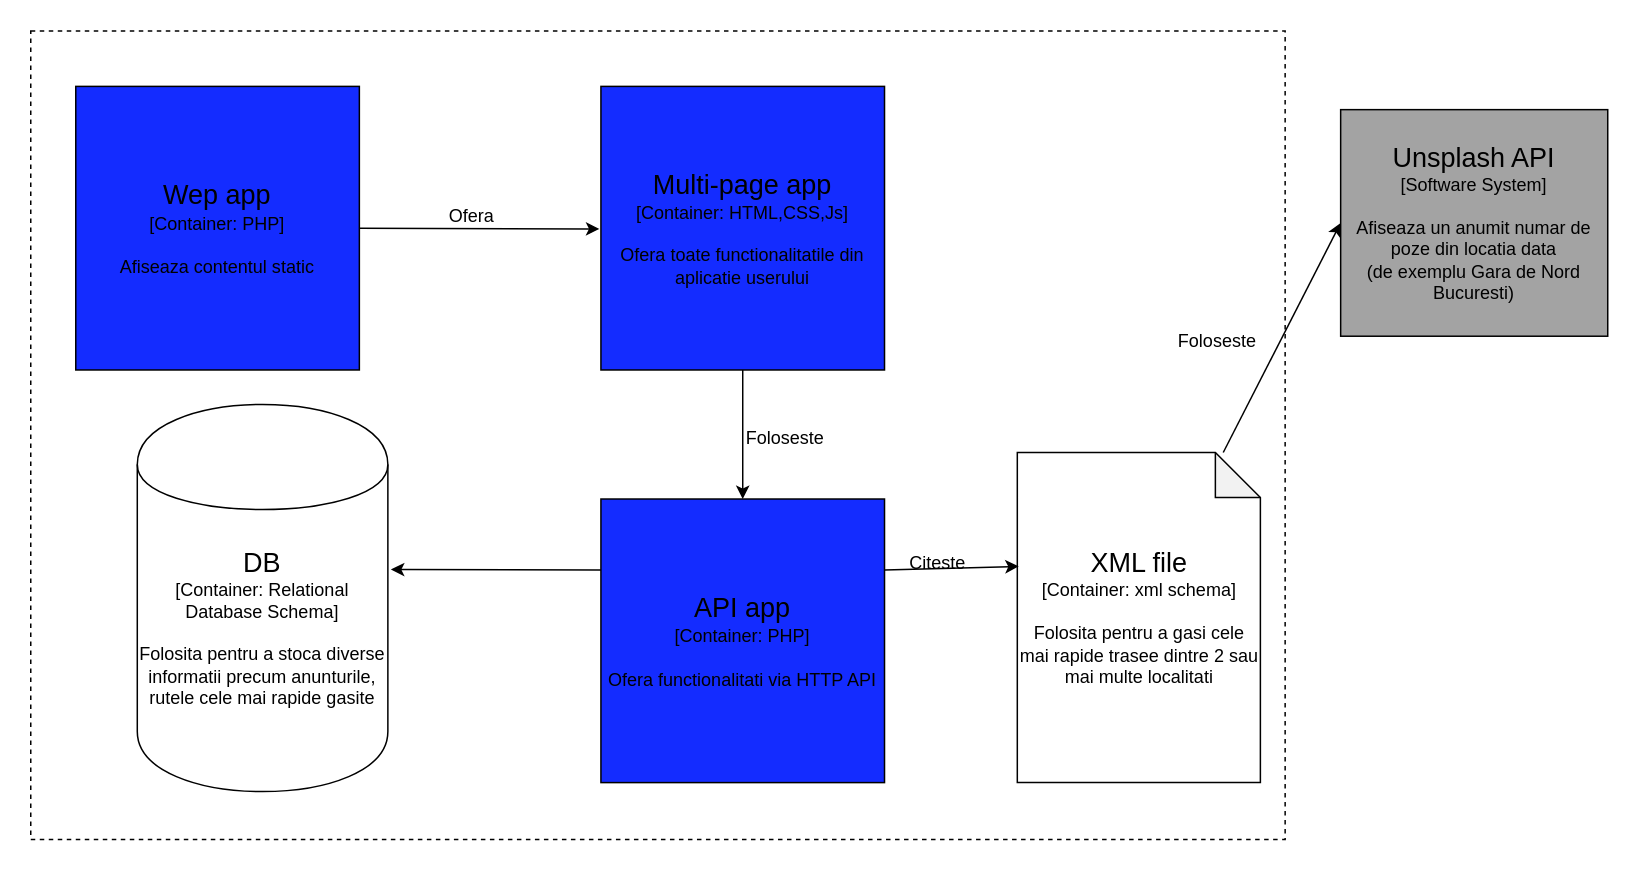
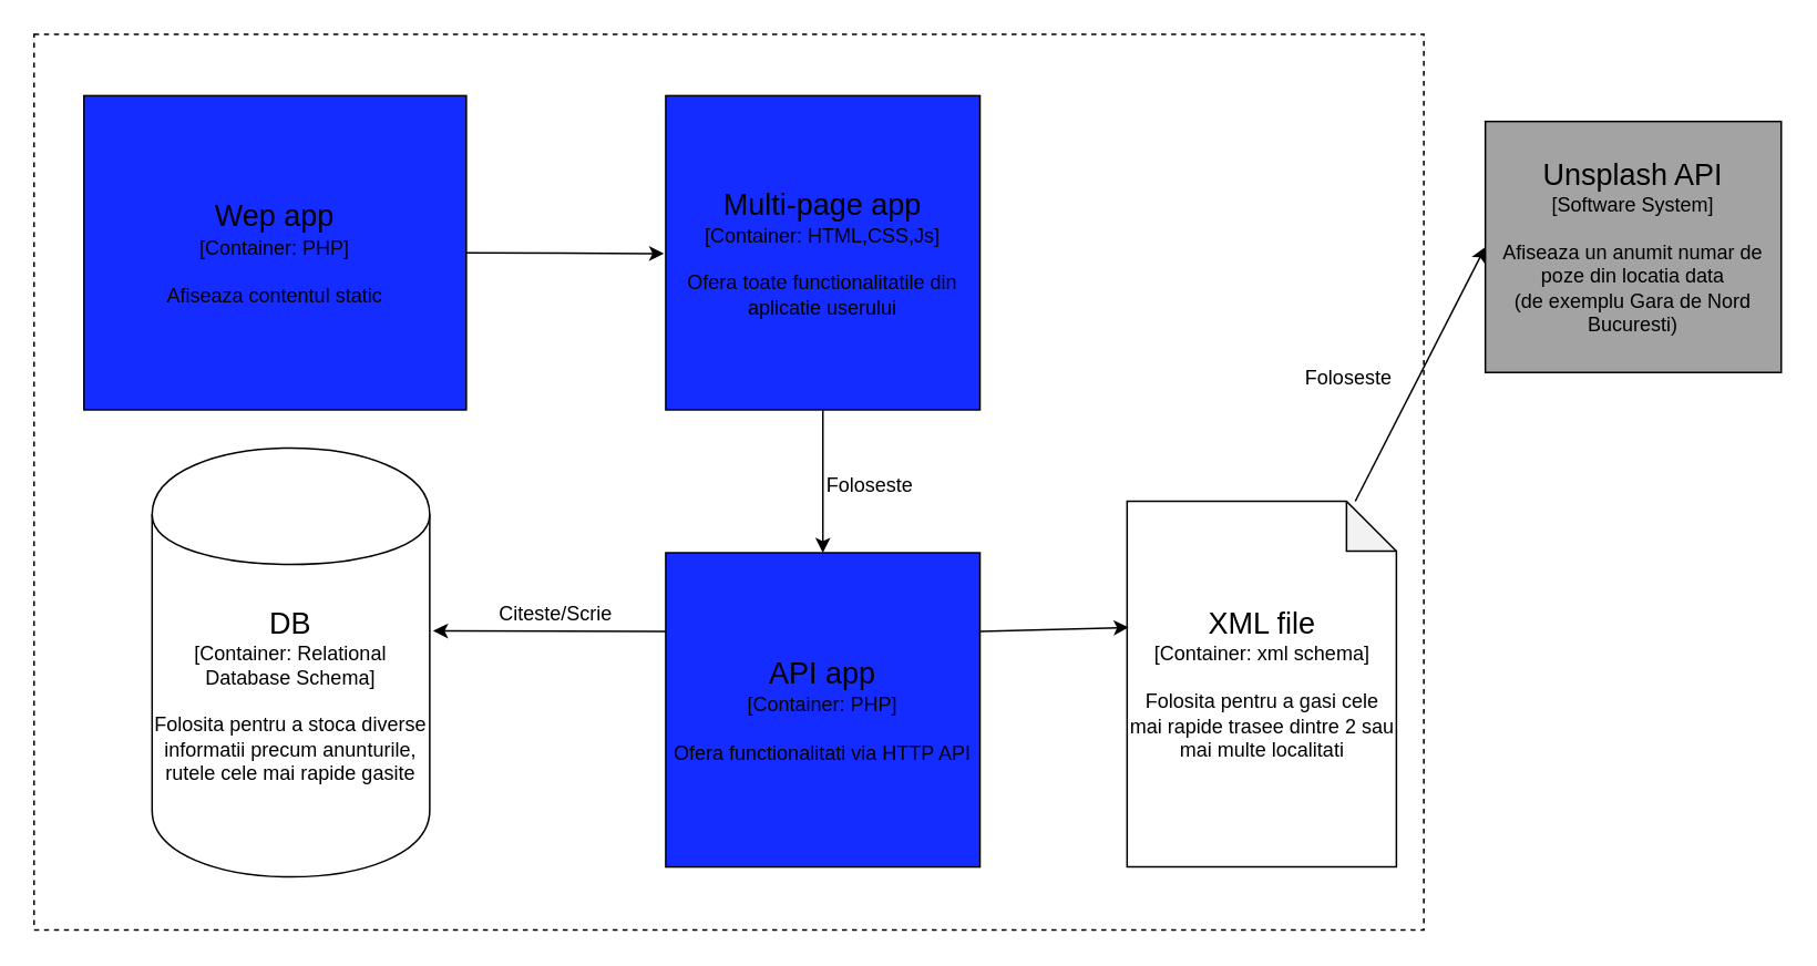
- <mxCell id="5" value="Ofera" style="text;html=1;resizable=0;points=[];autosize=1;align=left;verticalAlign=top;spacingTop=-4;" vertex="1" parent="1"><mxGeometry x="297" y="134" width="40" height="14" as="geometry" /></mxCell>
- <mxCell id="3" value="&lt;div&gt;&lt;font style=&quot;font-size: 18px&quot;&gt;Wep app&lt;br&gt;&lt;/font&gt;&lt;/div&gt;&lt;div&gt;[Container: PHP]&lt;/div&gt;&lt;div&gt;&lt;br&gt;&lt;/div&gt;&lt;div&gt;Afiseaza contentul static&lt;br&gt;&lt;font style=&quot;font-size: 18px&quot;&gt;&lt;/font&gt;&lt;/div&gt;" style="whiteSpace=wrap;html=1;aspect=fixed;fillColor=#142CFF;" vertex="1" parent="1"><mxGeometry x="50" y="57" width="189" height="189" as="geometry" /></mxCell>
+ <mxCell id="3" value="&lt;div&gt;&lt;font style=&quot;font-size: 18px&quot;&gt;Wep app&lt;br&gt;&lt;/font&gt;&lt;/div&gt;&lt;div&gt;[Container: PHP]&lt;/div&gt;&lt;div&gt;&lt;br&gt;&lt;/div&gt;&lt;div&gt;Afiseaza contentul static&lt;br&gt;&lt;font style=&quot;font-size: 18px&quot;&gt;&lt;/font&gt;&lt;/div&gt;" style="whiteSpace=wrap;html=1;aspect=fixed;fillColor=#142CFF;" vertex="1" parent="1"><mxGeometry x="50" y="57" width="230" height="189" as="geometry" /></mxCell>
+ <mxCell id="13" value="Citeste/Scrie" style="text;html=1;resizable=0;points=[];autosize=1;align=left;verticalAlign=top;spacingTop=-4;" vertex="1" parent="1"><mxGeometry x="297.5" y="359" width="80" height="14" as="geometry" /></mxCell>
- <mxCell id="15" value="Citeste" style="text;html=1;resizable=0;points=[];autosize=1;align=left;verticalAlign=top;spacingTop=-4;" vertex="1" parent="1"><mxGeometry x="604" y="365" width="49" height="14" as="geometry" /></mxCell>
